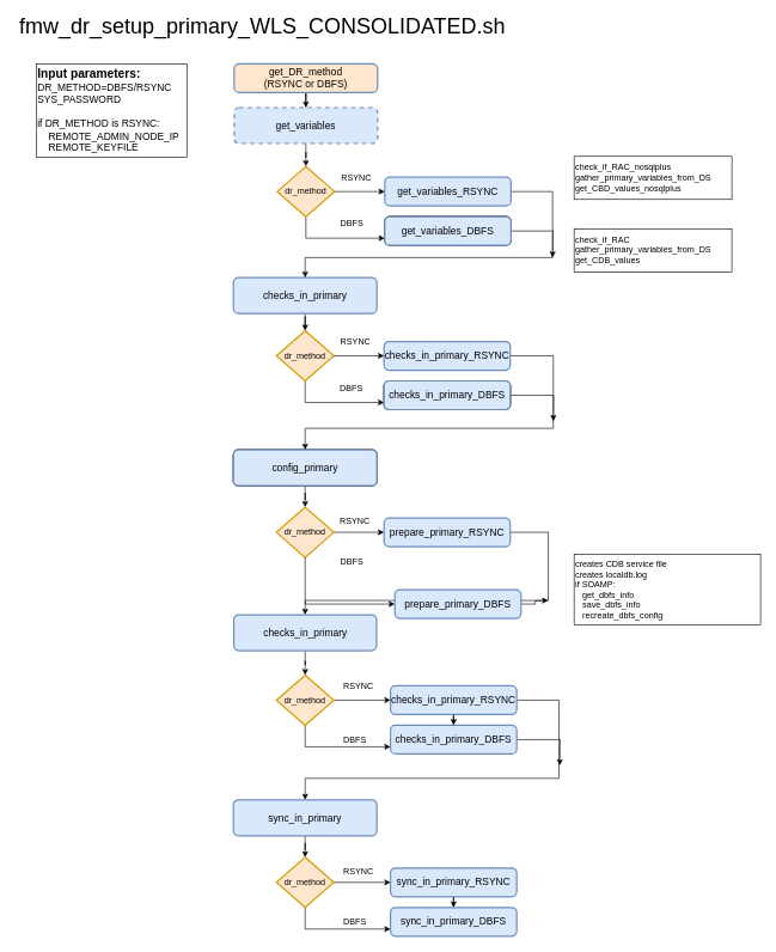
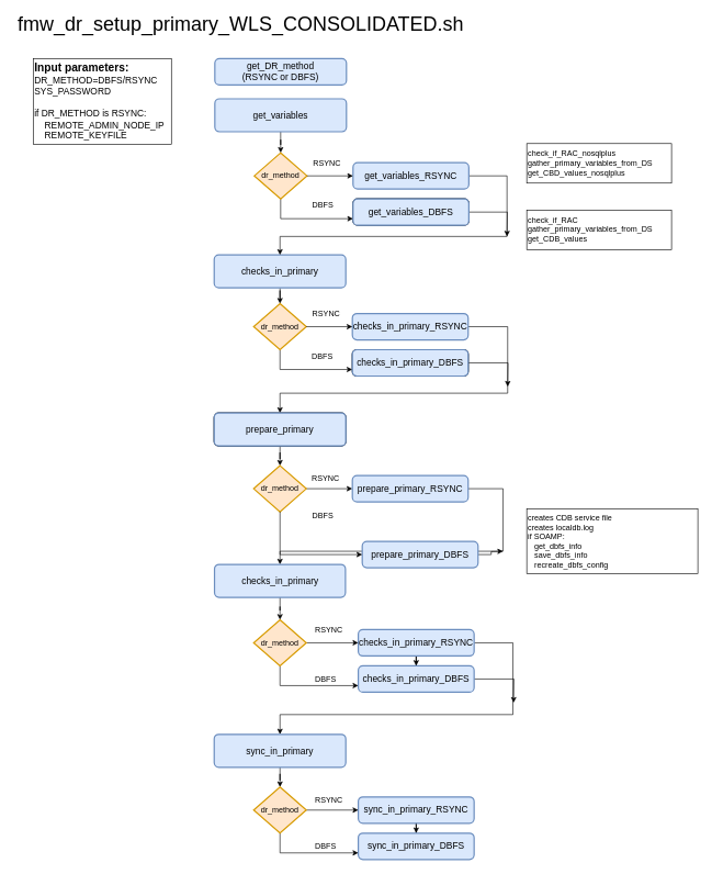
- <mxCell id="3" value="&lt;div style=&quot;font-size: 14px&quot;&gt;&lt;font style=&quot;font-size: 14px&quot;&gt;get_DR_method&lt;/font&gt;&lt;/div&gt;&lt;div style=&quot;font-size: 14px&quot;&gt;&lt;font style=&quot;font-size: 14px&quot;&gt;(RSYNC or DBFS)&lt;/font&gt;&lt;br&gt;&lt;/div&gt;" style="rounded=1;whiteSpace=wrap;html=1;absoluteArcSize=1;arcSize=14;strokeWidth=2;fillColor=#ffe6cc;strokeColor=#6c8ebf;" parent="1" vertex="1"><mxGeometry x="326" y="88" width="200" height="40" as="geometry" /></mxCell>
+ <mxCell id="3" value="&lt;div style=&quot;font-size: 14px&quot;&gt;&lt;font style=&quot;font-size: 14px&quot;&gt;get_DR_method&lt;/font&gt;&lt;/div&gt;&lt;div style=&quot;font-size: 14px&quot;&gt;&lt;font style=&quot;font-size: 14px&quot;&gt;(RSYNC or DBFS)&lt;/font&gt;&lt;br&gt;&lt;/div&gt;" style="rounded=1;whiteSpace=wrap;html=1;absoluteArcSize=1;arcSize=14;strokeWidth=2;fillColor=#dae8fc;strokeColor=#6c8ebf;" parent="1" vertex="1"><mxGeometry x="326" y="88" width="200" height="40" as="geometry" /></mxCell>
- <mxCell id="2" value="" style="edgeStyle=orthogonalEdgeStyle;rounded=0;orthogonalLoop=1;jettySize=auto;html=1;entryX=0.5;entryY=0;entryDx=0;entryDy=0;" parent="1" source="3" target="5" edge="1"><mxGeometry relative="1" as="geometry" /></mxCell>
- <mxCell id="5" value="&lt;div style=&quot;font-size: 14px&quot;&gt;get_variables&lt;/div&gt;" style="rounded=1;whiteSpace=wrap;html=1;absoluteArcSize=1;arcSize=14;strokeWidth=2;fillColor=#dae8fc;strokeColor=#6c8ebf;dashed=1;" parent="1" vertex="1"><mxGeometry x="326" y="149" width="200" height="50" as="geometry" /></mxCell>
+ <mxCell id="5" value="&lt;div style=&quot;font-size: 14px&quot;&gt;get_variables&lt;/div&gt;" style="rounded=1;whiteSpace=wrap;html=1;absoluteArcSize=1;arcSize=14;strokeWidth=2;fillColor=#dae8fc;strokeColor=#6c8ebf;" parent="1" vertex="1"><mxGeometry x="326" y="149" width="200" height="50" as="geometry" /></mxCell>
- <mxCell id="51" value="&lt;font style=&quot;font-size: 14px&quot;&gt;config_primary&lt;/font&gt;" style="rounded=1;whiteSpace=wrap;html=1;absoluteArcSize=1;arcSize=14;strokeWidth=2;fillColor=#dae8fc;strokeColor=#6c8ebf;" parent="1" vertex="1"><mxGeometry x="325" y="626" width="200" height="50" as="geometry" /></mxCell>
+ <mxCell id="51" value="&lt;font style=&quot;font-size: 14px&quot;&gt;prepare_primary&lt;/font&gt;" style="rounded=1;whiteSpace=wrap;html=1;absoluteArcSize=1;arcSize=14;strokeWidth=2;fillColor=#dae8fc;strokeColor=#6c8ebf;" parent="1" vertex="1"><mxGeometry x="325" y="626" width="200" height="50" as="geometry" /></mxCell>
